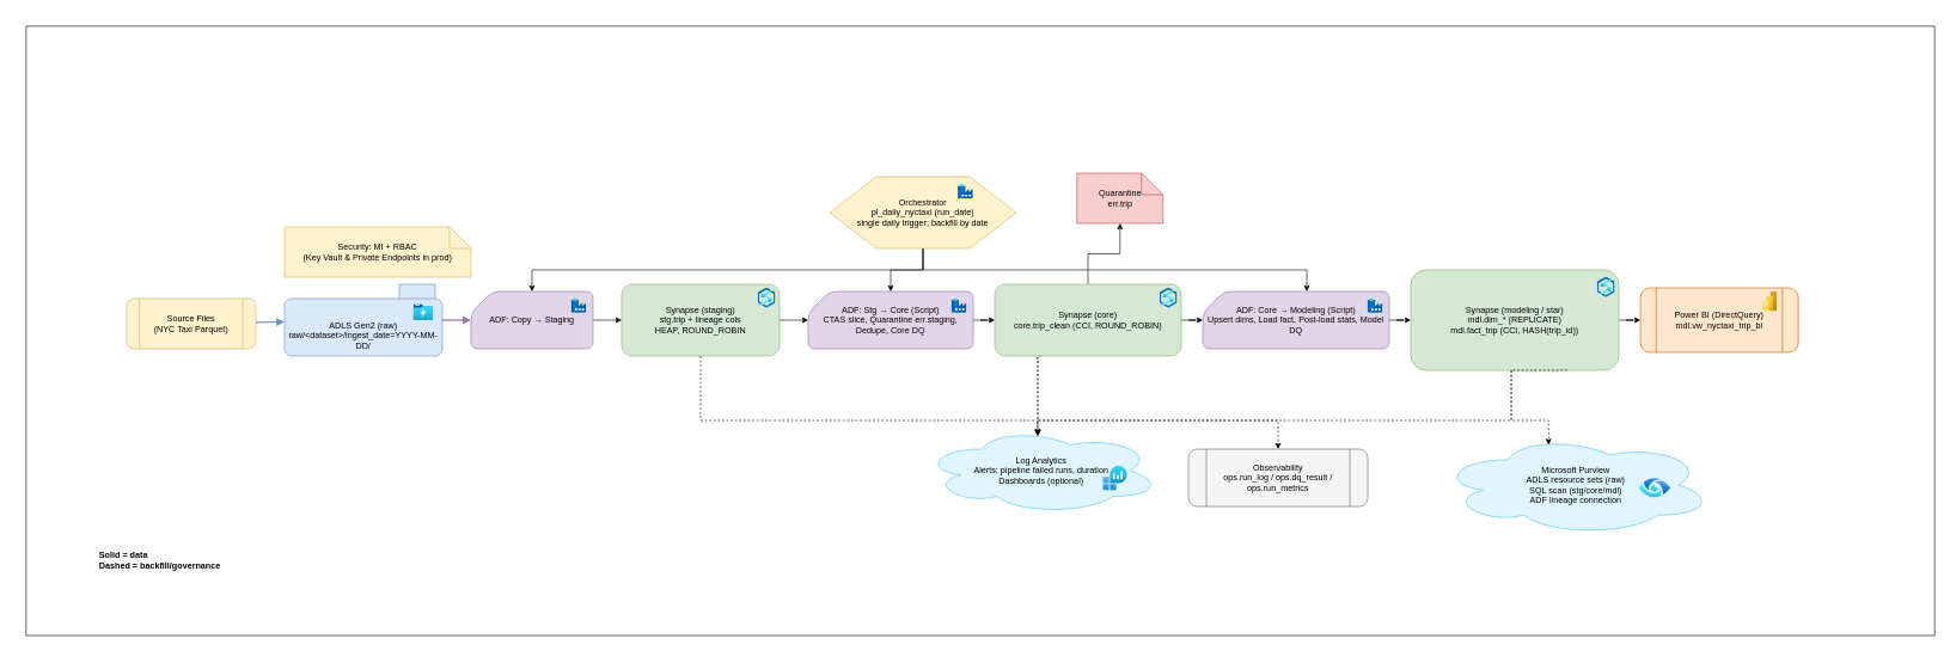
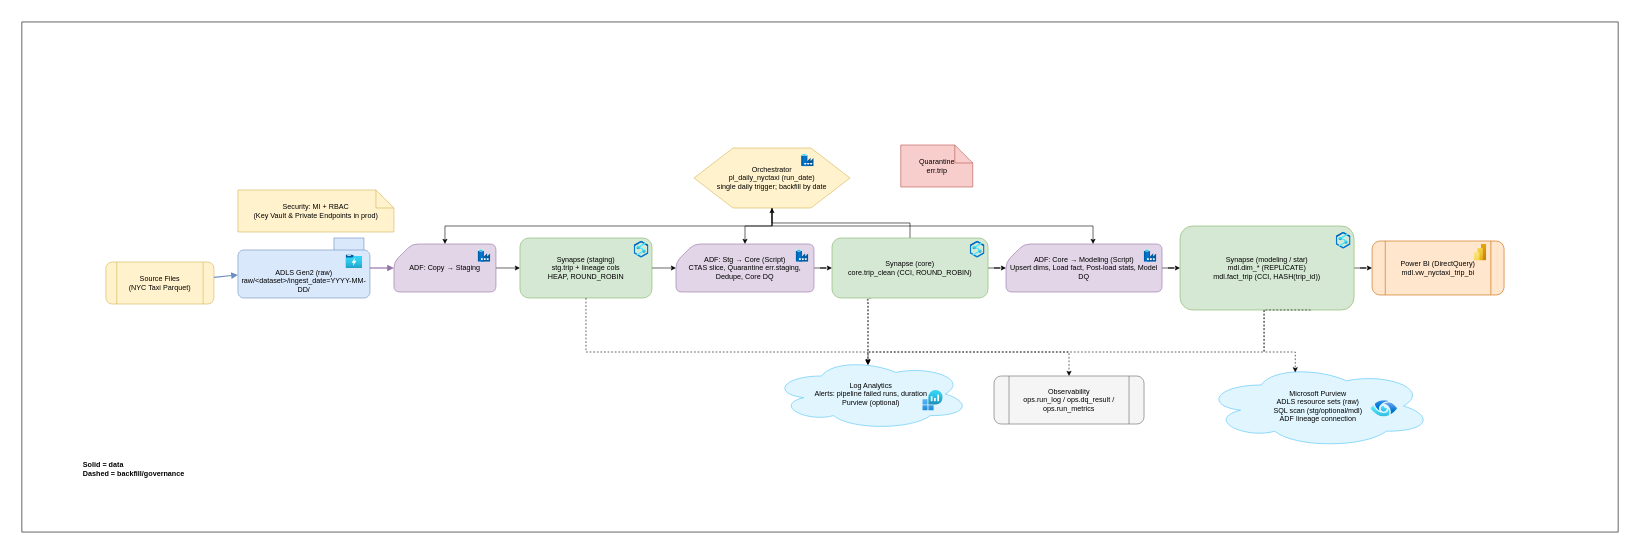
- <mxCell id="13" value="" style="edgeStyle=orthogonalEdgeStyle;rounded=0;orthogonalLoop=1;jettySize=auto;html=1;" edge="1" parent="2" source="15" target="21"><mxGeometry relative="1" as="geometry" /></mxCell>
+ <mxCell id="13" value="" style="edgeStyle=orthogonalEdgeStyle;rounded=0;orthogonalLoop=1;jettySize=auto;html=1;" edge="1" parent="2" source="15" target="25"><mxGeometry relative="1" as="geometry" /></mxCell>
- <mxCell id="4" value="Source Files&#10;(NYC Taxi Parquet)" style="shape=process;whiteSpace=wrap;rounded=1;fillColor=#fff2cc;strokeColor=#d6b656;fontSize=12" vertex="1" parent="2"><mxGeometry x="140" y="380" width="180" height="70" as="geometry" /></mxCell>
+ <mxCell id="4" value="Source Files&#10;(NYC Taxi Parquet)" style="shape=process;whiteSpace=wrap;rounded=1;fillColor=#fff2cc;strokeColor=#d6b656;fontSize=12" vertex="1" parent="2"><mxGeometry x="140" y="400" width="180" height="70" as="geometry" /></mxCell>
- <mxCell id="60" value="Log Analytics&#10;Alerts: pipeline failed runs, duration&#10;Dashboards (optional)" style="shape=cloud;whiteSpace=wrap;rounded=1;fillColor=#e1f5fe;strokeColor=#4fc3f7;fontSize=12" vertex="1" parent="59"><mxGeometry width="330" height="120" as="geometry" /></mxCell>
+ <mxCell id="60" value="Log Analytics&#10;Alerts: pipeline failed runs, duration&#10;Purview (optional)" style="shape=cloud;whiteSpace=wrap;rounded=1;fillColor=#e1f5fe;strokeColor=#4fc3f7;fontSize=12" vertex="1" parent="59"><mxGeometry width="330" height="120" as="geometry" /></mxCell>
- <mxCell id="63" value="Microsoft Purview&#10;ADLS resource sets (raw)&#10;SQL scan (stg/core/mdl)&#10;ADF lineage connection" style="shape=cloud;whiteSpace=wrap;rounded=1;fillColor=#e1f5fe;strokeColor=#4fc3f7;fontSize=12" vertex="1" parent="62"><mxGeometry width="380" height="140" as="geometry" /></mxCell>
+ <mxCell id="63" value="Microsoft Purview&#10;ADLS resource sets (raw)&#10;SQL scan (stg/optional/mdl)&#10;ADF lineage connection" style="shape=cloud;whiteSpace=wrap;rounded=1;fillColor=#e1f5fe;strokeColor=#4fc3f7;fontSize=12" vertex="1" parent="62"><mxGeometry width="380" height="140" as="geometry" /></mxCell>
